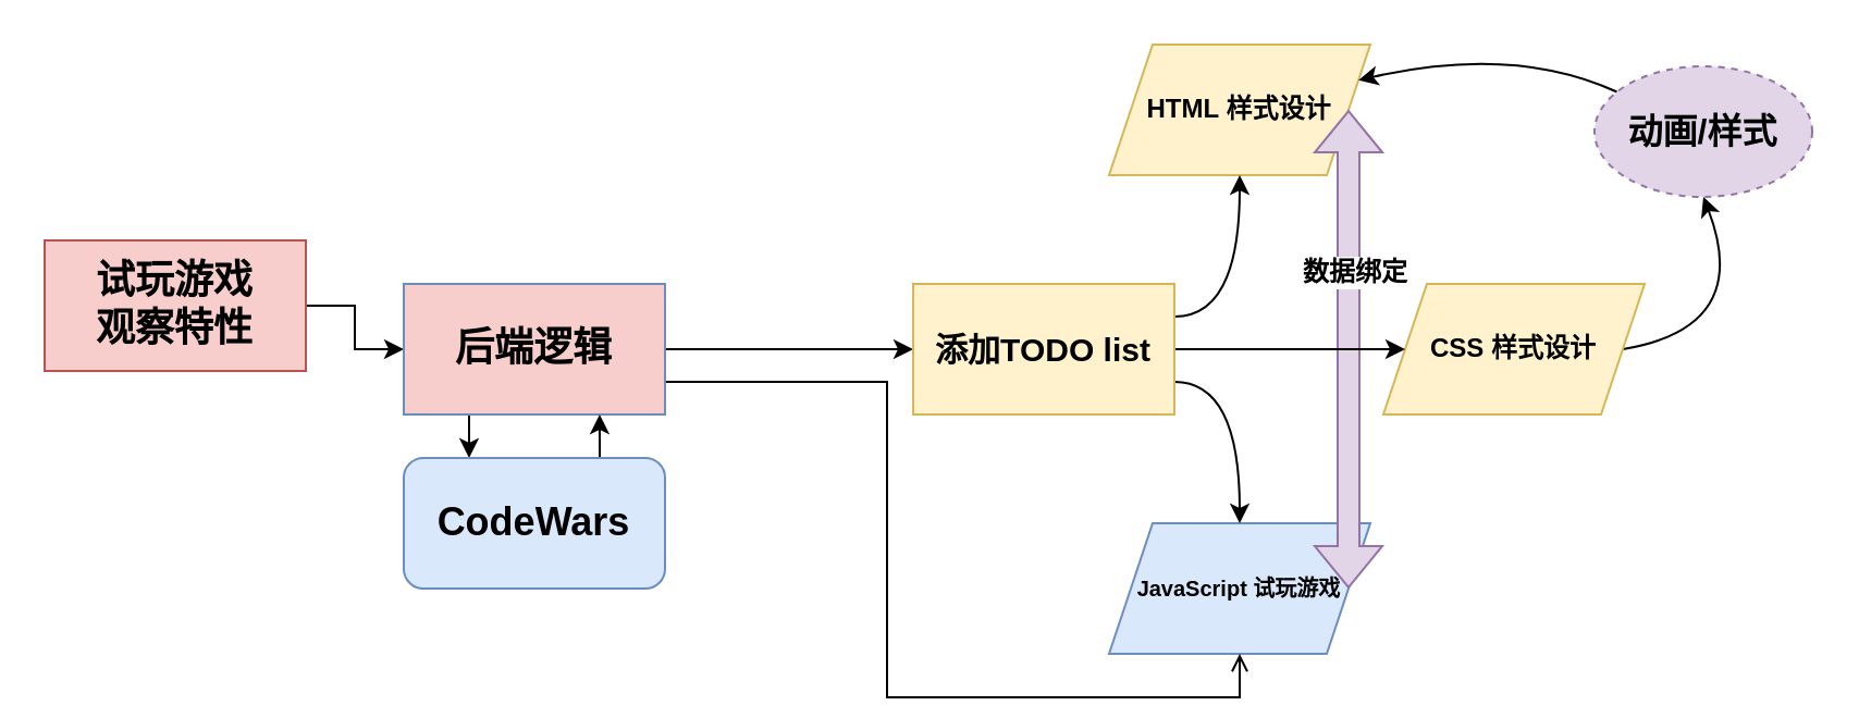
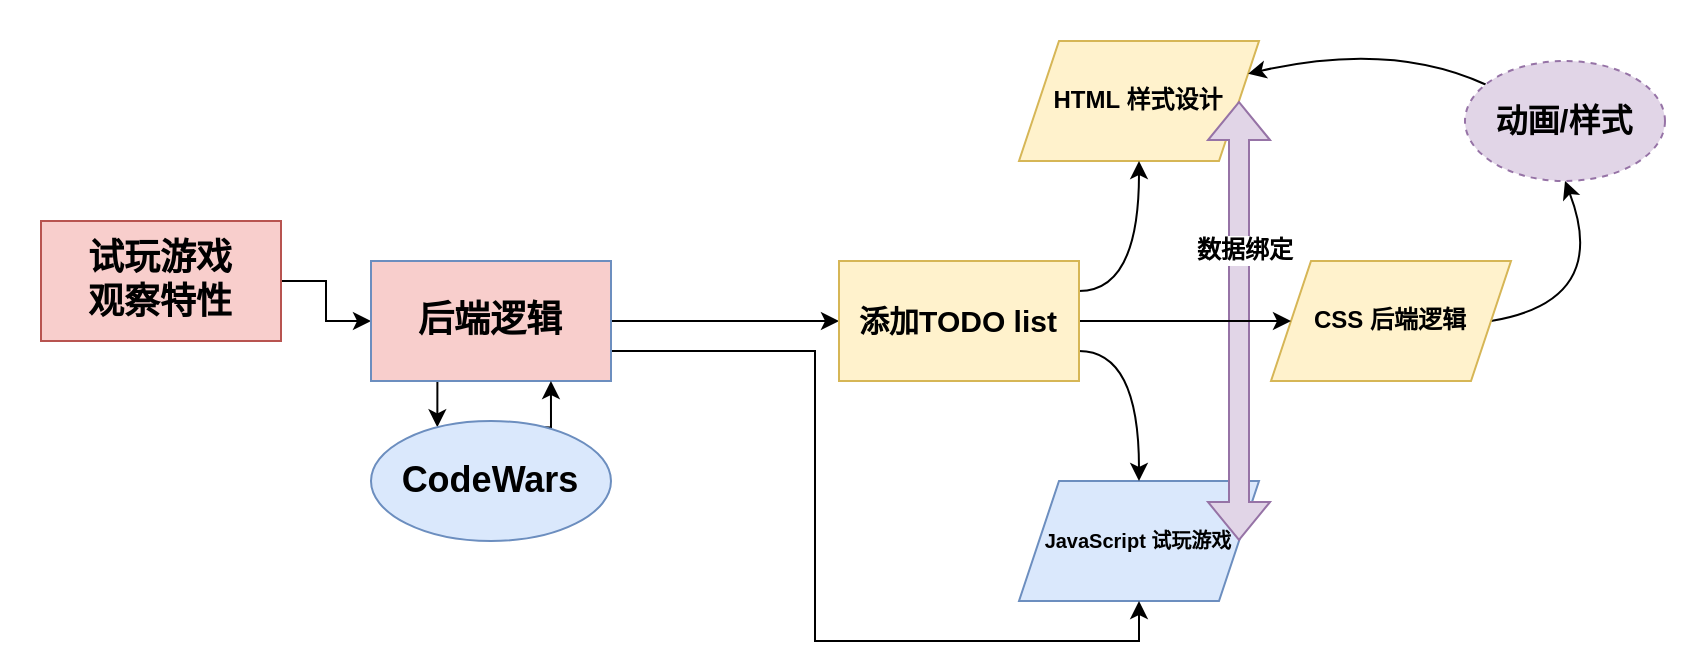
- <mxCell id="9" value="&lt;b&gt;CSS 样式设计&lt;/b&gt;" style="shape=parallelogram;perimeter=parallelogramPerimeter;whiteSpace=wrap;html=1;fixedSize=1;fillColor=#fff2cc;strokeColor=#d6b656;" vertex="1" parent="1"><mxGeometry x="635" y="130" width="120" height="60" as="geometry" /></mxCell>
+ <mxCell id="9" value="&lt;b&gt;CSS 后端逻辑&lt;/b&gt;" style="shape=parallelogram;perimeter=parallelogramPerimeter;whiteSpace=wrap;html=1;fixedSize=1;fillColor=#fff2cc;strokeColor=#d6b656;" vertex="1" parent="1"><mxGeometry x="635" y="130" width="120" height="60" as="geometry" /></mxCell>
- <mxCell id="15" value="&lt;b&gt;&lt;font style=&quot;font-size: 18px;&quot;&gt;CodeWars&lt;/font&gt;&lt;/b&gt;" style="rounded=1;whiteSpace=wrap;html=1;fillColor=#dae8fc;strokeColor=#6c8ebf;" vertex="1" parent="1"><mxGeometry x="185" y="210" width="120" height="60" as="geometry" /></mxCell>
+ <mxCell id="15" value="&lt;b&gt;&lt;font style=&quot;font-size: 18px;&quot;&gt;CodeWars&lt;/font&gt;&lt;/b&gt;" style="ellipse;whiteSpace=wrap;html=1;fillColor=#dae8fc;strokeColor=#6c8ebf;" vertex="1" parent="1"><mxGeometry x="185" y="210" width="120" height="60" as="geometry" /></mxCell>
- <mxCell id="12" style="edgeStyle=orthogonalEdgeStyle;rounded=0;orthogonalLoop=1;jettySize=auto;html=1;exitX=1;exitY=0.75;exitDx=0;exitDy=0;entryX=0.5;entryY=1;entryDx=0;entryDy=0;endArrow=open;" edge="1" parent="1" source="13" target="3"><mxGeometry relative="1" as="geometry" /></mxCell>
+ <mxCell id="12" style="edgeStyle=orthogonalEdgeStyle;rounded=0;orthogonalLoop=1;jettySize=auto;html=1;exitX=1;exitY=0.75;exitDx=0;exitDy=0;entryX=0.5;entryY=1;entryDx=0;entryDy=0;" edge="1" parent="1" source="13" target="3"><mxGeometry relative="1" as="geometry" /></mxCell>
